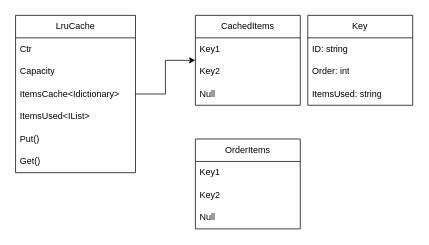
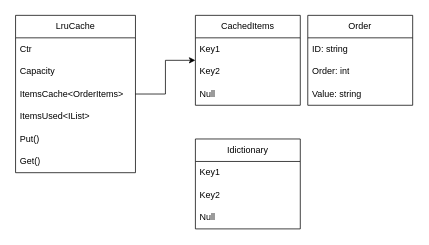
- <mxCell id="18" value="&lt;span style=&quot;text-align: left;&quot;&gt;Key&lt;/span&gt;" style="swimlane;fontStyle=0;childLayout=stackLayout;horizontal=1;startSize=30;horizontalStack=0;resizeParent=1;resizeParentMax=0;resizeLast=0;collapsible=1;marginBottom=0;whiteSpace=wrap;html=1;" parent="1" vertex="1"><mxGeometry x="410" y="20" width="140" height="120" as="geometry" /></mxCell>
+ <mxCell id="18" value="&lt;span style=&quot;text-align: left;&quot;&gt;Order&lt;/span&gt;" style="swimlane;fontStyle=0;childLayout=stackLayout;horizontal=1;startSize=30;horizontalStack=0;resizeParent=1;resizeParentMax=0;resizeLast=0;collapsible=1;marginBottom=0;whiteSpace=wrap;html=1;" parent="1" vertex="1"><mxGeometry x="410" y="20" width="140" height="120" as="geometry" /></mxCell>
- <mxCell id="9" value="ItemsCache&amp;lt;Idictionary&amp;gt;" style="text;strokeColor=none;fillColor=none;align=left;verticalAlign=middle;spacingLeft=4;spacingRight=4;overflow=hidden;points=[[0,0.5],[1,0.5]];portConstraint=eastwest;rotatable=0;whiteSpace=wrap;html=1;" parent="6" vertex="1"><mxGeometry y="90" width="160" height="30" as="geometry" /></mxCell>
+ <mxCell id="9" value="ItemsCache&amp;lt;OrderItems&amp;gt;" style="text;strokeColor=none;fillColor=none;align=left;verticalAlign=middle;spacingLeft=4;spacingRight=4;overflow=hidden;points=[[0,0.5],[1,0.5]];portConstraint=eastwest;rotatable=0;whiteSpace=wrap;html=1;" parent="6" vertex="1"><mxGeometry y="90" width="160" height="30" as="geometry" /></mxCell>
- <mxCell id="21" value="ItemsUsed: string" style="text;strokeColor=none;fillColor=none;align=left;verticalAlign=middle;spacingLeft=4;spacingRight=4;overflow=hidden;points=[[0,0.5],[1,0.5]];portConstraint=eastwest;rotatable=0;whiteSpace=wrap;html=1;" parent="18" vertex="1"><mxGeometry y="90" width="140" height="30" as="geometry" /></mxCell>
+ <mxCell id="21" value="Value: string" style="text;strokeColor=none;fillColor=none;align=left;verticalAlign=middle;spacingLeft=4;spacingRight=4;overflow=hidden;points=[[0,0.5],[1,0.5]];portConstraint=eastwest;rotatable=0;whiteSpace=wrap;html=1;" parent="18" vertex="1"><mxGeometry y="90" width="140" height="30" as="geometry" /></mxCell>
- <mxCell id="14" value="OrderItems" style="swimlane;fontStyle=0;childLayout=stackLayout;horizontal=1;startSize=30;horizontalStack=0;resizeParent=1;resizeParentMax=0;resizeLast=0;collapsible=1;marginBottom=0;whiteSpace=wrap;html=1;" parent="1" vertex="1"><mxGeometry x="260" y="185" width="140" height="120" as="geometry" /></mxCell>
+ <mxCell id="14" value="Idictionary" style="swimlane;fontStyle=0;childLayout=stackLayout;horizontal=1;startSize=30;horizontalStack=0;resizeParent=1;resizeParentMax=0;resizeLast=0;collapsible=1;marginBottom=0;whiteSpace=wrap;html=1;" parent="1" vertex="1"><mxGeometry x="260" y="185" width="140" height="120" as="geometry" /></mxCell>
